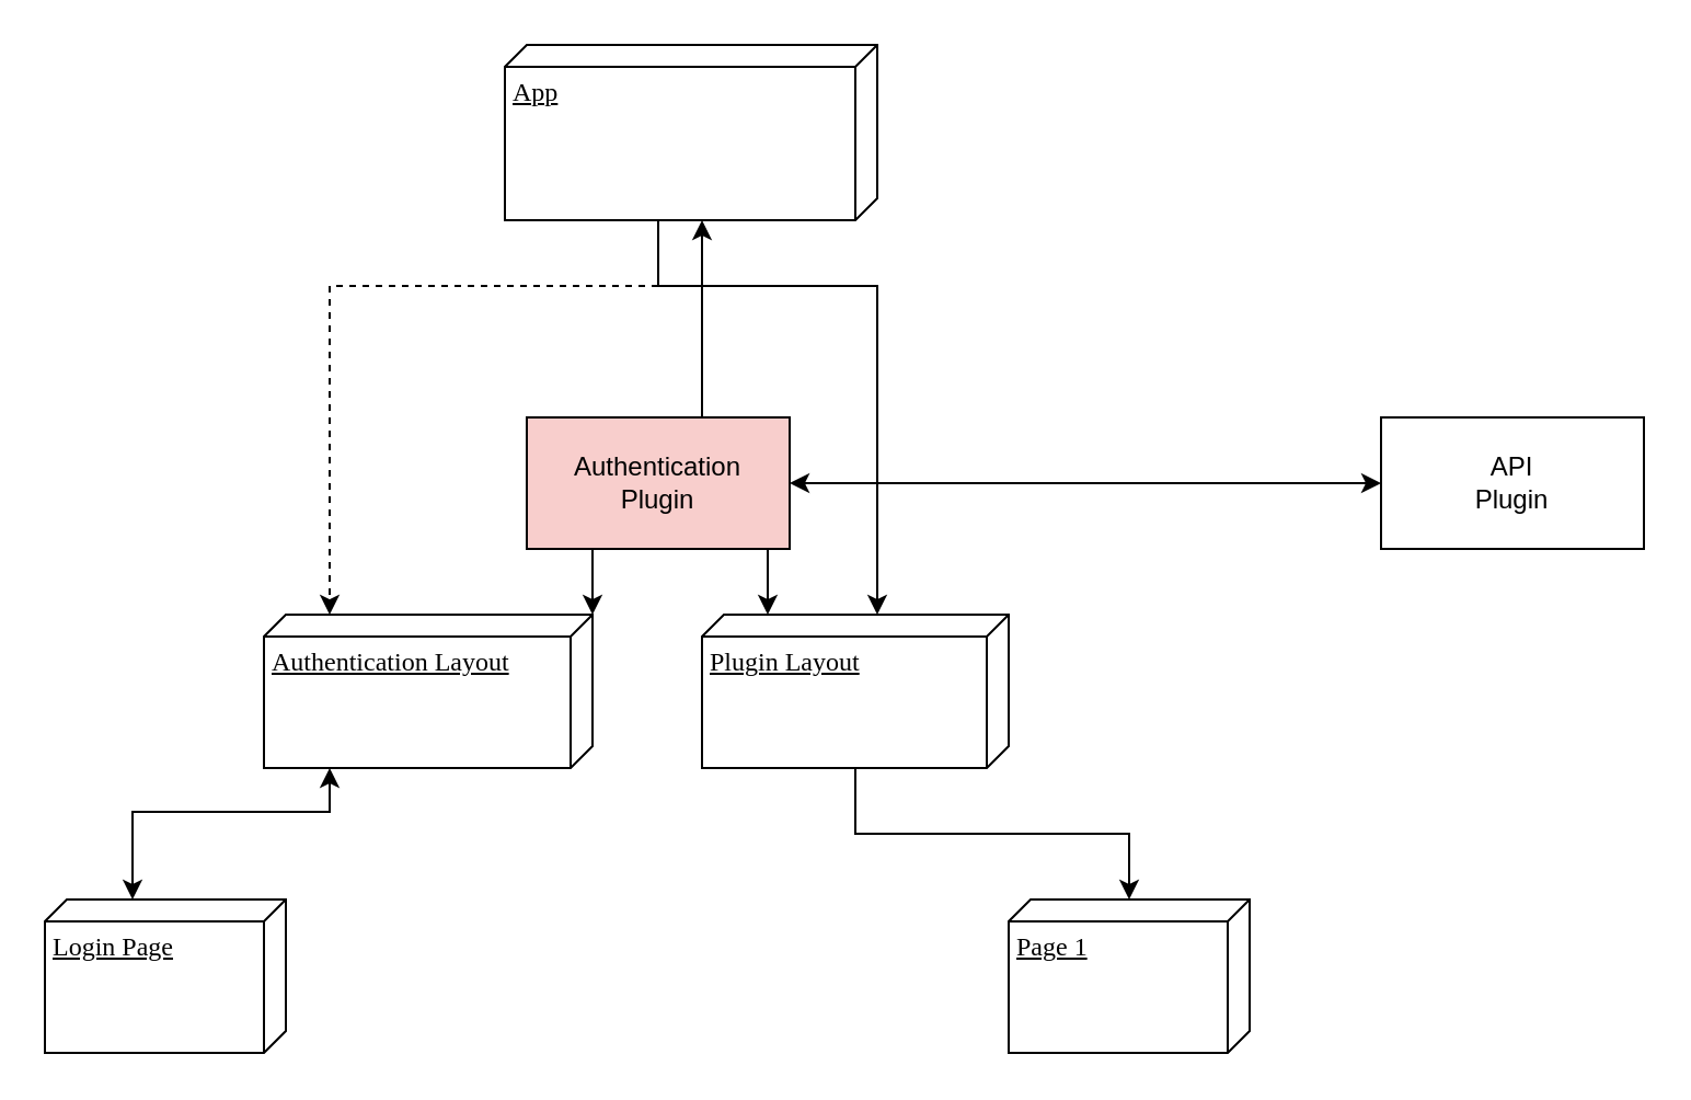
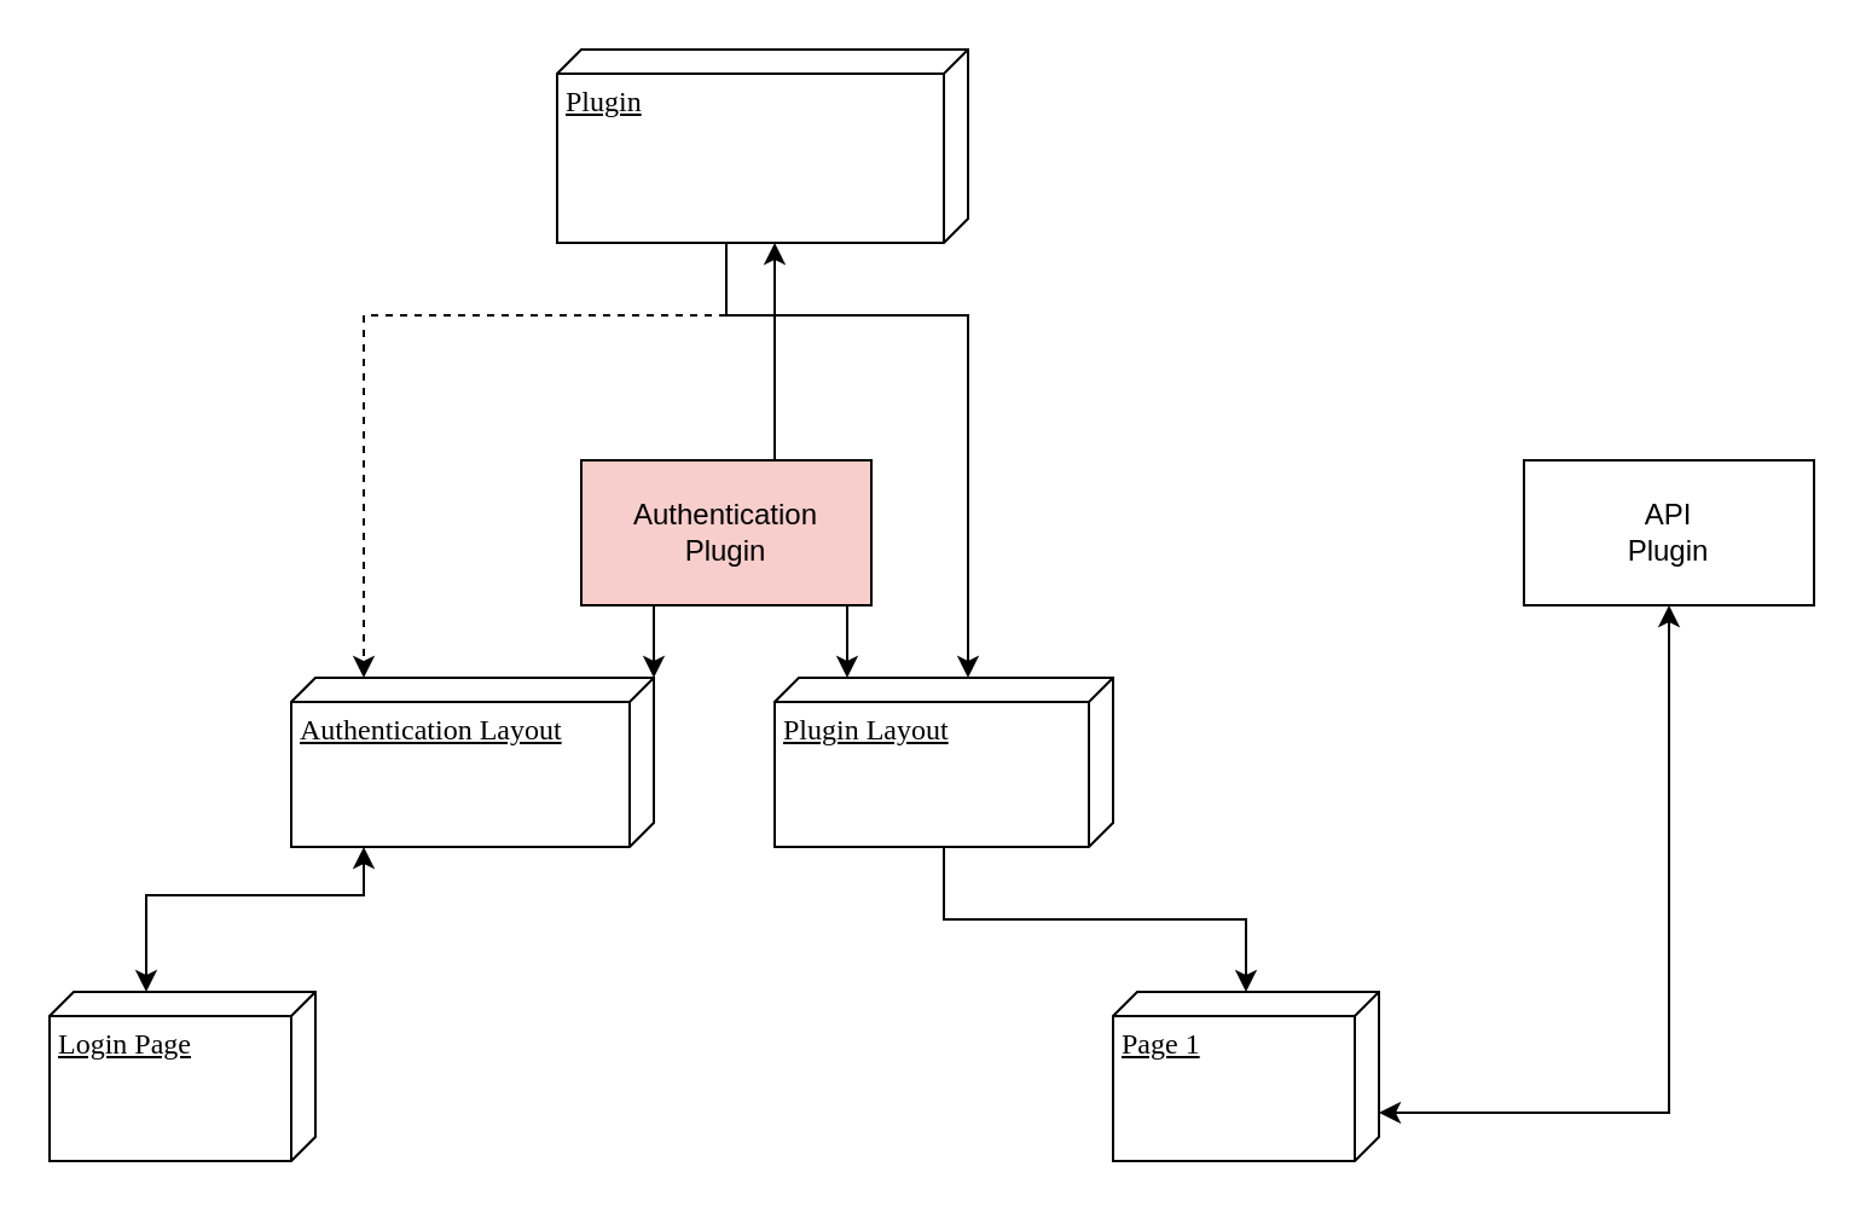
- <mxCell id="7" value="App" style="verticalAlign=top;align=left;spacingTop=8;spacingLeft=2;spacingRight=12;shape=cube;size=10;direction=south;fontStyle=4;html=1;rounded=0;shadow=0;comic=0;labelBackgroundColor=none;strokeWidth=1;fontFamily=Verdana;fontSize=12" parent="1" vertex="1"><mxGeometry x="230" y="20" width="170" height="80" as="geometry" /></mxCell>
+ <mxCell id="7" value="Plugin" style="verticalAlign=top;align=left;spacingTop=8;spacingLeft=2;spacingRight=12;shape=cube;size=10;direction=south;fontStyle=4;html=1;rounded=0;shadow=0;comic=0;labelBackgroundColor=none;strokeWidth=1;fontFamily=Verdana;fontSize=12" parent="1" vertex="1"><mxGeometry x="230" y="20" width="170" height="80" as="geometry" /></mxCell>
- <mxCell id="14" style="edgeStyle=orthogonalEdgeStyle;rounded=0;orthogonalLoop=1;jettySize=auto;html=1;endArrow=classic;endFill=1;startArrow=classic;startFill=1;" edge="1" parent="1" source="16" target="11"><mxGeometry relative="1" as="geometry" /></mxCell>
+ <mxCell id="15" style="edgeStyle=orthogonalEdgeStyle;rounded=0;orthogonalLoop=1;jettySize=auto;html=1;entryX=0;entryY=0;entryDx=50;entryDy=0;entryPerimeter=0;startArrow=classic;startFill=1;endArrow=classic;endFill=1;" edge="1" parent="1" source="16" target="4"><mxGeometry relative="1" as="geometry"><Array as="points"><mxPoint x="690" y="460" /><mxPoint x="570" y="460" /></Array></mxGeometry></mxCell>
